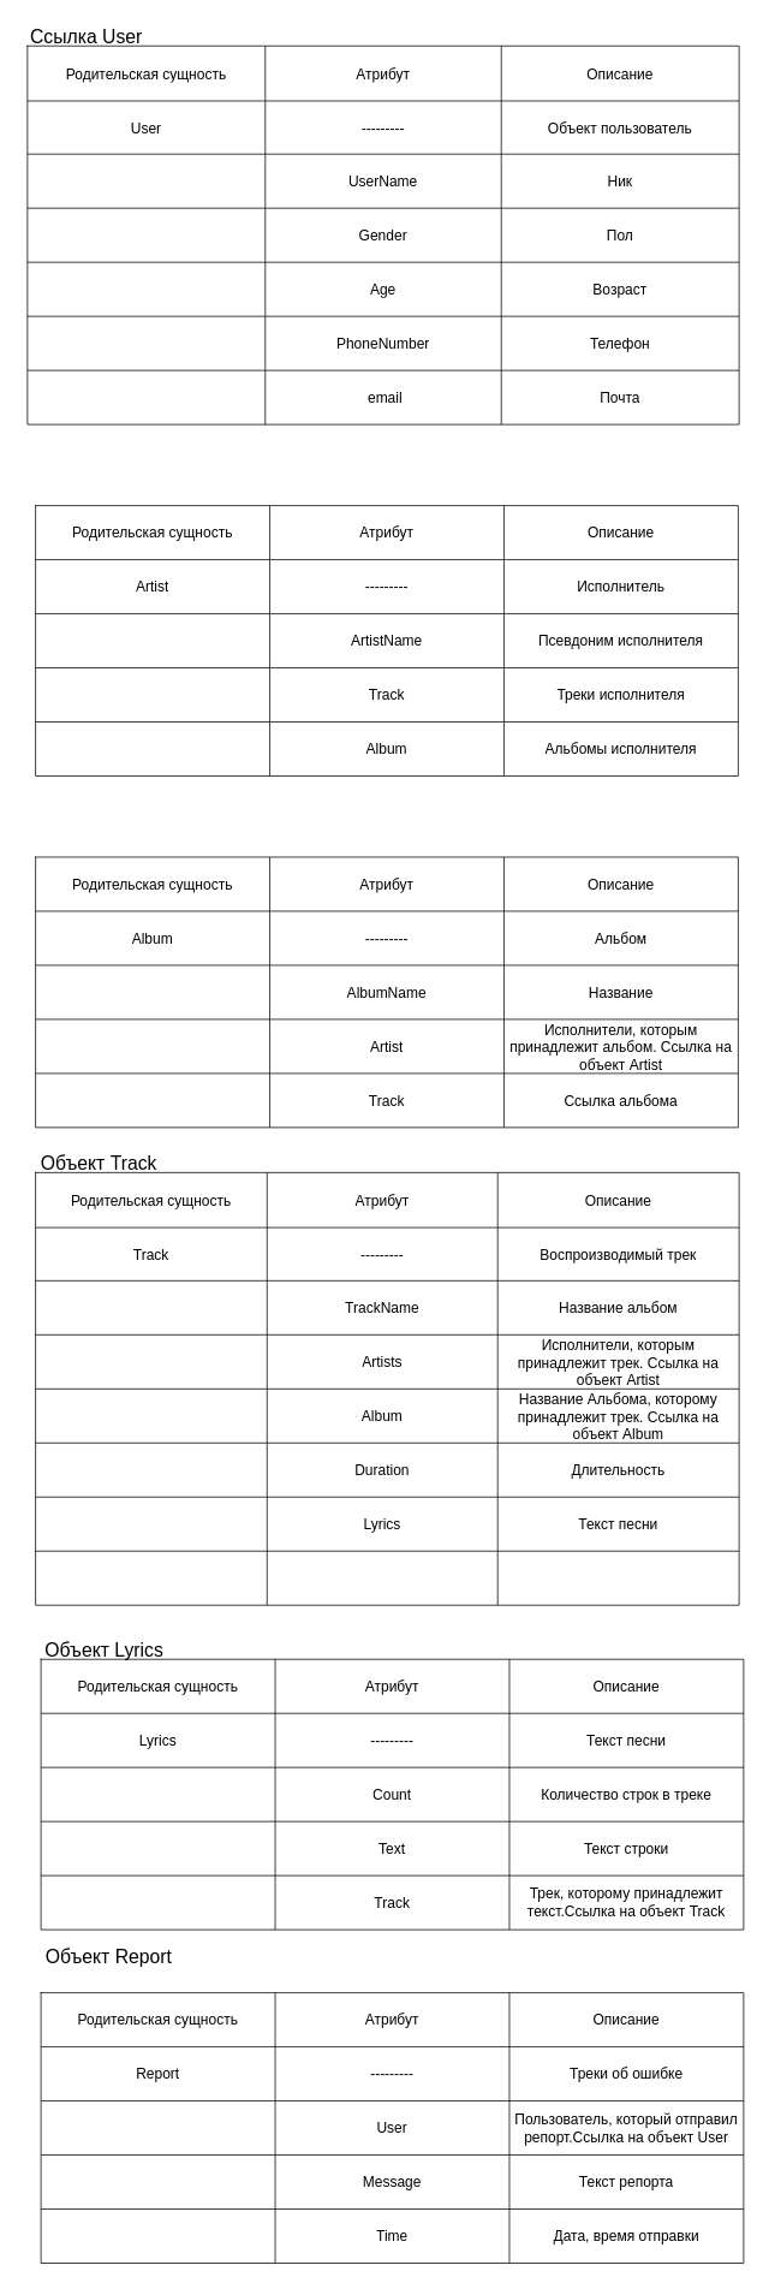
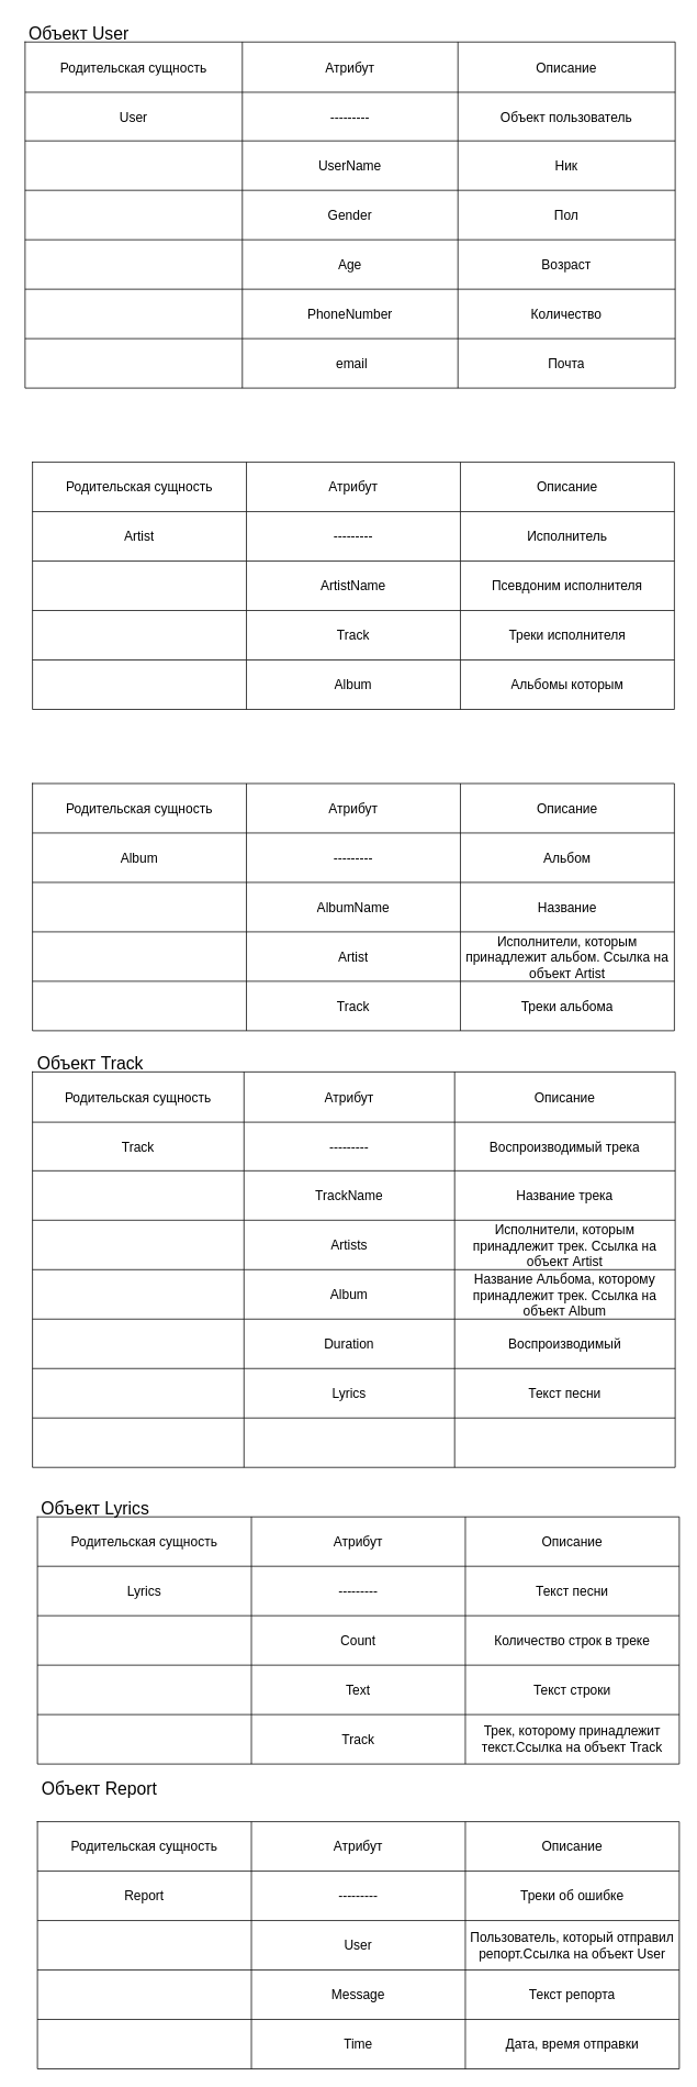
- <mxCell id="2" value="&lt;font style=&quot;font-size: 21px;&quot;&gt;Ссылка User&lt;/font&gt;" style="text;html=1;align=center;verticalAlign=middle;resizable=0;points=[];autosize=1;strokeColor=none;fillColor=none;" vertex="1" parent="1"><mxGeometry x="20" y="20" width="150" height="40" as="geometry" /></mxCell>
+ <mxCell id="2" value="&lt;font style=&quot;font-size: 21px;&quot;&gt;Объект User&lt;/font&gt;" style="text;html=1;align=center;verticalAlign=middle;resizable=0;points=[];autosize=1;strokeColor=none;fillColor=none;" vertex="1" parent="1"><mxGeometry x="20" y="20" width="150" height="40" as="geometry" /></mxCell>
- <mxCell id="27" value="Телефон" style="shape=partialRectangle;html=1;whiteSpace=wrap;connectable=0;strokeColor=inherit;overflow=hidden;fillColor=none;top=0;left=0;bottom=0;right=0;pointerEvents=1;fontSize=16;" vertex="1" parent="24"><mxGeometry x="526" width="264" height="60" as="geometry"><mxRectangle width="264" height="60" as="alternateBounds" /></mxGeometry></mxCell>
+ <mxCell id="27" value="Количество" style="shape=partialRectangle;html=1;whiteSpace=wrap;connectable=0;strokeColor=inherit;overflow=hidden;fillColor=none;top=0;left=0;bottom=0;right=0;pointerEvents=1;fontSize=16;" vertex="1" parent="24"><mxGeometry x="526" width="264" height="60" as="geometry"><mxRectangle width="264" height="60" as="alternateBounds" /></mxGeometry></mxCell>
- <mxCell id="55" value="Альбомы исполнителя" style="shape=partialRectangle;html=1;whiteSpace=wrap;connectable=0;strokeColor=inherit;overflow=hidden;fillColor=none;top=0;left=0;bottom=0;right=0;pointerEvents=1;fontSize=16;" vertex="1" parent="52"><mxGeometry x="520" width="260" height="60" as="geometry"><mxRectangle width="260" height="60" as="alternateBounds" /></mxGeometry></mxCell>
+ <mxCell id="55" value="Альбомы которым" style="shape=partialRectangle;html=1;whiteSpace=wrap;connectable=0;strokeColor=inherit;overflow=hidden;fillColor=none;top=0;left=0;bottom=0;right=0;pointerEvents=1;fontSize=16;" vertex="1" parent="52"><mxGeometry x="520" width="260" height="60" as="geometry"><mxRectangle width="260" height="60" as="alternateBounds" /></mxGeometry></mxCell>
- <mxCell id="76" value="Ссылка альбома" style="shape=partialRectangle;html=1;whiteSpace=wrap;connectable=0;strokeColor=inherit;overflow=hidden;fillColor=none;top=0;left=0;bottom=0;right=0;pointerEvents=1;fontSize=16;" vertex="1" parent="73"><mxGeometry x="520" width="260" height="60" as="geometry"><mxRectangle width="260" height="60" as="alternateBounds" /></mxGeometry></mxCell>
+ <mxCell id="76" value="Треки альбома" style="shape=partialRectangle;html=1;whiteSpace=wrap;connectable=0;strokeColor=inherit;overflow=hidden;fillColor=none;top=0;left=0;bottom=0;right=0;pointerEvents=1;fontSize=16;" vertex="1" parent="73"><mxGeometry x="520" width="260" height="60" as="geometry"><mxRectangle width="260" height="60" as="alternateBounds" /></mxGeometry></mxCell>
- <mxCell id="107" value="&lt;span style=&quot;text-wrap: nowrap;&quot;&gt;&lt;font style=&quot;font-size: 16px;&quot;&gt;Воспроизводимый трек&lt;/font&gt;&lt;/span&gt;" style="shape=partialRectangle;html=1;whiteSpace=wrap;connectable=0;strokeColor=inherit;overflow=hidden;fillColor=none;top=0;left=0;bottom=0;right=0;pointerEvents=1;fontSize=16;" vertex="1" parent="104"><mxGeometry x="513" width="268" height="59" as="geometry"><mxRectangle width="268" height="59" as="alternateBounds" /></mxGeometry></mxCell>
+ <mxCell id="107" value="&lt;span style=&quot;text-wrap: nowrap;&quot;&gt;&lt;font style=&quot;font-size: 16px;&quot;&gt;Воспроизводимый трека&lt;/font&gt;&lt;/span&gt;" style="shape=partialRectangle;html=1;whiteSpace=wrap;connectable=0;strokeColor=inherit;overflow=hidden;fillColor=none;top=0;left=0;bottom=0;right=0;pointerEvents=1;fontSize=16;" vertex="1" parent="104"><mxGeometry x="513" width="268" height="59" as="geometry"><mxRectangle width="268" height="59" as="alternateBounds" /></mxGeometry></mxCell>
- <mxCell id="111" value="Название альбом" style="shape=partialRectangle;html=1;whiteSpace=wrap;connectable=0;strokeColor=inherit;overflow=hidden;fillColor=none;top=0;left=0;bottom=0;right=0;pointerEvents=1;fontSize=16;" vertex="1" parent="108"><mxGeometry x="513" width="268" height="60" as="geometry"><mxRectangle width="268" height="60" as="alternateBounds" /></mxGeometry></mxCell>
+ <mxCell id="111" value="Название трека" style="shape=partialRectangle;html=1;whiteSpace=wrap;connectable=0;strokeColor=inherit;overflow=hidden;fillColor=none;top=0;left=0;bottom=0;right=0;pointerEvents=1;fontSize=16;" vertex="1" parent="108"><mxGeometry x="513" width="268" height="60" as="geometry"><mxRectangle width="268" height="60" as="alternateBounds" /></mxGeometry></mxCell>
- <mxCell id="123" value="Длительность" style="shape=partialRectangle;html=1;whiteSpace=wrap;connectable=0;strokeColor=inherit;overflow=hidden;fillColor=none;top=0;left=0;bottom=0;right=0;pointerEvents=1;fontSize=16;" vertex="1" parent="120"><mxGeometry x="513" width="268" height="60" as="geometry"><mxRectangle width="268" height="60" as="alternateBounds" /></mxGeometry></mxCell>
+ <mxCell id="123" value="Воспроизводимый" style="shape=partialRectangle;html=1;whiteSpace=wrap;connectable=0;strokeColor=inherit;overflow=hidden;fillColor=none;top=0;left=0;bottom=0;right=0;pointerEvents=1;fontSize=16;" vertex="1" parent="120"><mxGeometry x="513" width="268" height="60" as="geometry"><mxRectangle width="268" height="60" as="alternateBounds" /></mxGeometry></mxCell>
